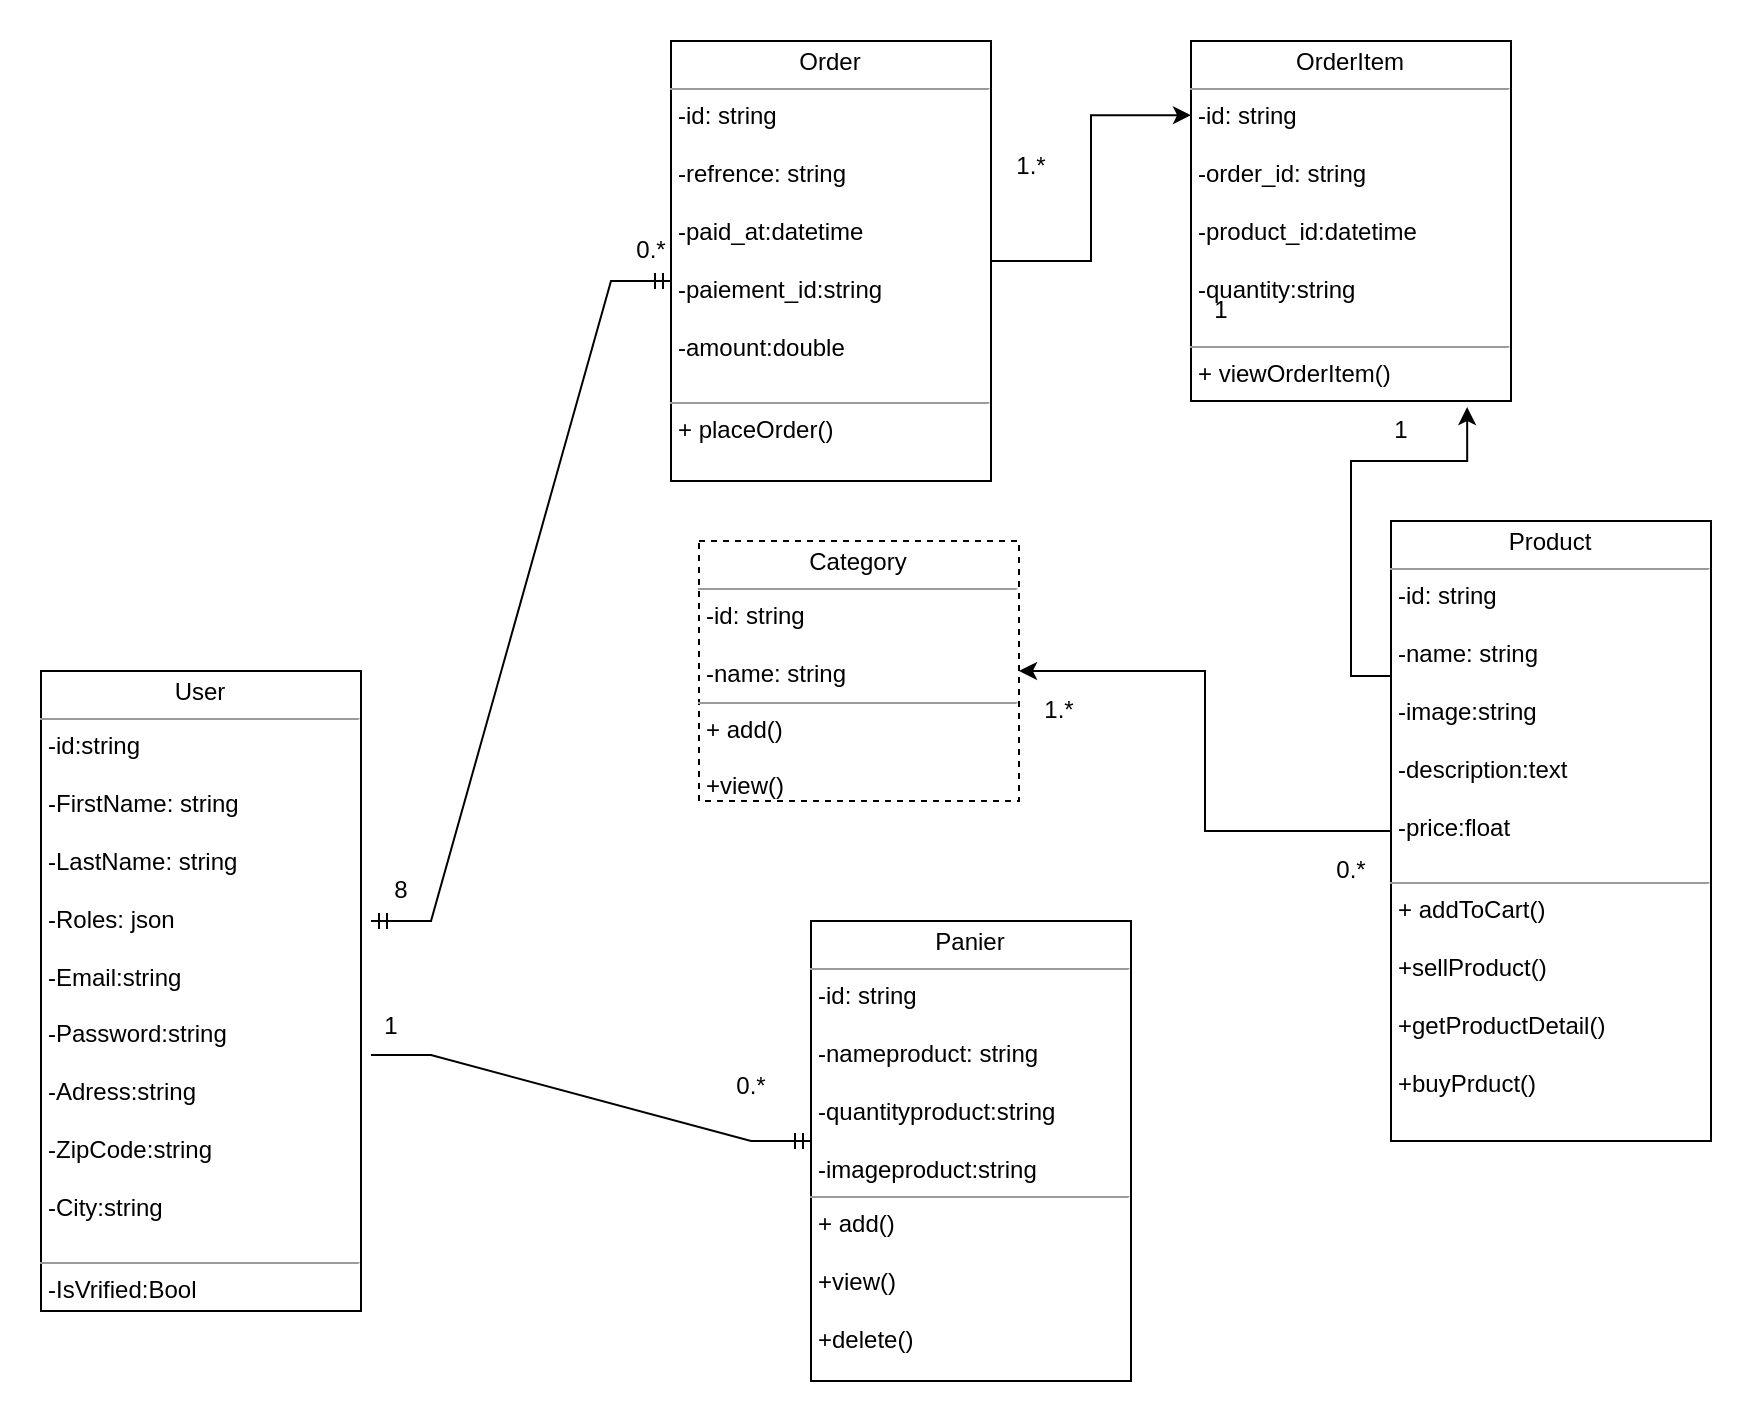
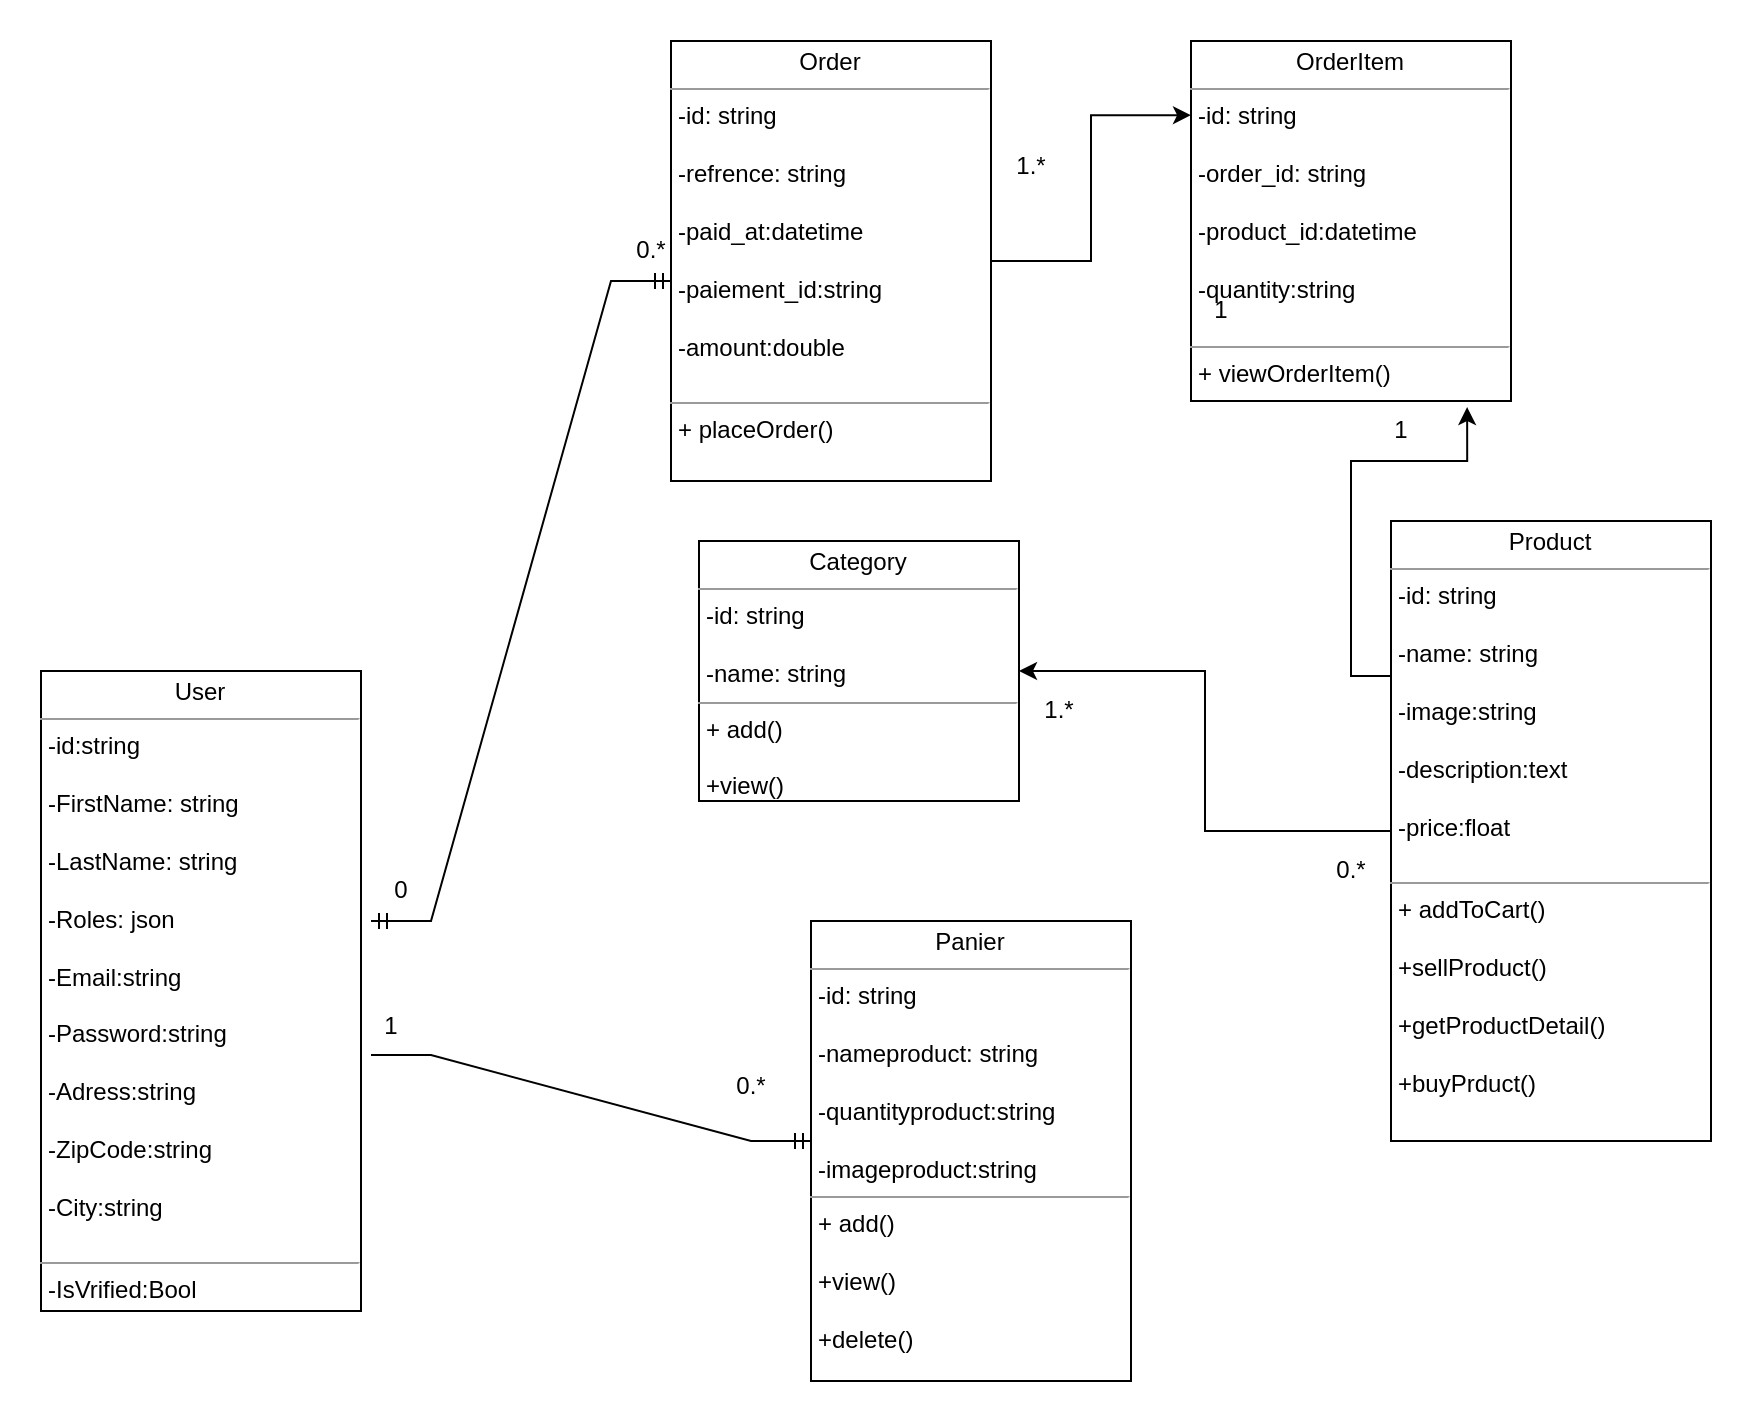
- <mxCell id="8" value="&lt;p style=&quot;margin:0px;margin-top:4px;text-align:center;&quot;&gt;Category&lt;/p&gt;&lt;hr size=&quot;1&quot;&gt;&lt;p style=&quot;margin:0px;margin-left:4px;&quot;&gt;-id: string&lt;/p&gt;&lt;p style=&quot;margin:0px;margin-left:4px;&quot;&gt;&lt;br&gt;&lt;/p&gt;&lt;p style=&quot;margin:0px;margin-left:4px;&quot;&gt;-name: string&lt;/p&gt;&lt;hr size=&quot;1&quot;&gt;&lt;p style=&quot;margin:0px;margin-left:4px;&quot;&gt;+ add()&lt;/p&gt;&lt;p style=&quot;margin:0px;margin-left:4px;&quot;&gt;&lt;br&gt;&lt;/p&gt;&lt;p style=&quot;margin:0px;margin-left:4px;&quot;&gt;+view()&lt;/p&gt;&lt;p style=&quot;margin:0px;margin-left:4px;&quot;&gt;&lt;br&gt;&lt;/p&gt;&lt;p style=&quot;margin:0px;margin-left:4px;&quot;&gt;&lt;br&gt;&lt;/p&gt;" style="verticalAlign=top;align=left;overflow=fill;fontSize=12;fontFamily=Helvetica;html=1;whiteSpace=wrap;dashed=1;" parent="1" vertex="1"><mxGeometry x="349" y="270" width="160" height="130" as="geometry" /></mxCell>
+ <mxCell id="8" value="&lt;p style=&quot;margin:0px;margin-top:4px;text-align:center;&quot;&gt;Category&lt;/p&gt;&lt;hr size=&quot;1&quot;&gt;&lt;p style=&quot;margin:0px;margin-left:4px;&quot;&gt;-id: string&lt;/p&gt;&lt;p style=&quot;margin:0px;margin-left:4px;&quot;&gt;&lt;br&gt;&lt;/p&gt;&lt;p style=&quot;margin:0px;margin-left:4px;&quot;&gt;-name: string&lt;/p&gt;&lt;hr size=&quot;1&quot;&gt;&lt;p style=&quot;margin:0px;margin-left:4px;&quot;&gt;+ add()&lt;/p&gt;&lt;p style=&quot;margin:0px;margin-left:4px;&quot;&gt;&lt;br&gt;&lt;/p&gt;&lt;p style=&quot;margin:0px;margin-left:4px;&quot;&gt;+view()&lt;/p&gt;&lt;p style=&quot;margin:0px;margin-left:4px;&quot;&gt;&lt;br&gt;&lt;/p&gt;&lt;p style=&quot;margin:0px;margin-left:4px;&quot;&gt;&lt;br&gt;&lt;/p&gt;" style="verticalAlign=top;align=left;overflow=fill;fontSize=12;fontFamily=Helvetica;html=1;whiteSpace=wrap;" parent="1" vertex="1"><mxGeometry x="349" y="270" width="160" height="130" as="geometry" /></mxCell>
- <mxCell id="18" value="8" style="text;html=1;align=center;verticalAlign=middle;resizable=0;points=[];autosize=1;strokeColor=none;fillColor=none;" parent="1" vertex="1"><mxGeometry x="190" y="435" width="20" height="20" as="geometry" /></mxCell>
+ <mxCell id="18" value="0" style="text;html=1;align=center;verticalAlign=middle;resizable=0;points=[];autosize=1;strokeColor=none;fillColor=none;" parent="1" vertex="1"><mxGeometry x="190" y="435" width="20" height="20" as="geometry" /></mxCell>
